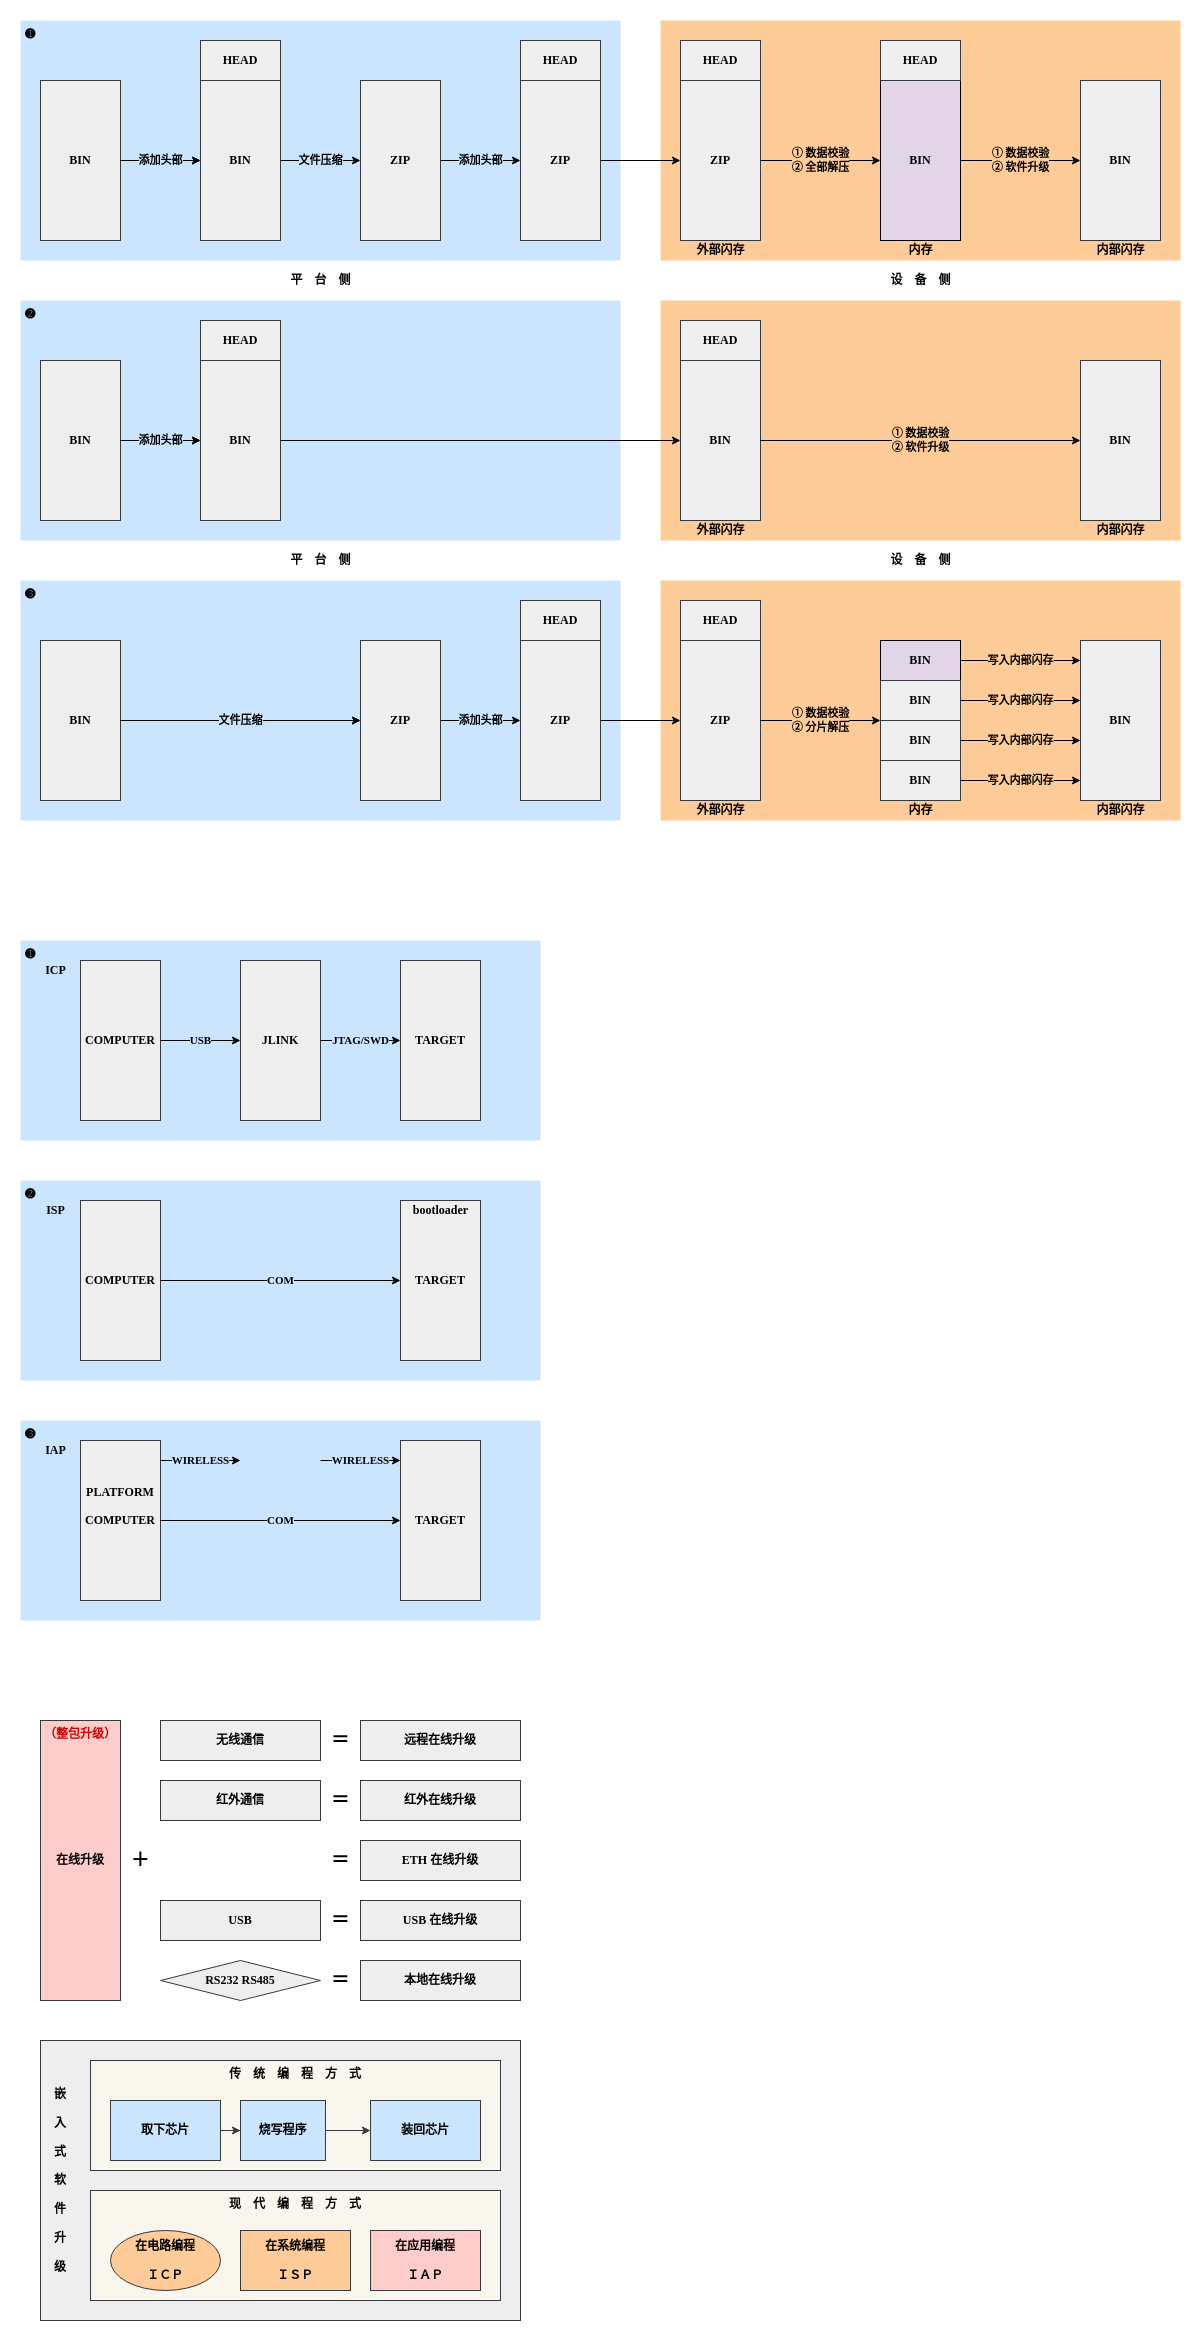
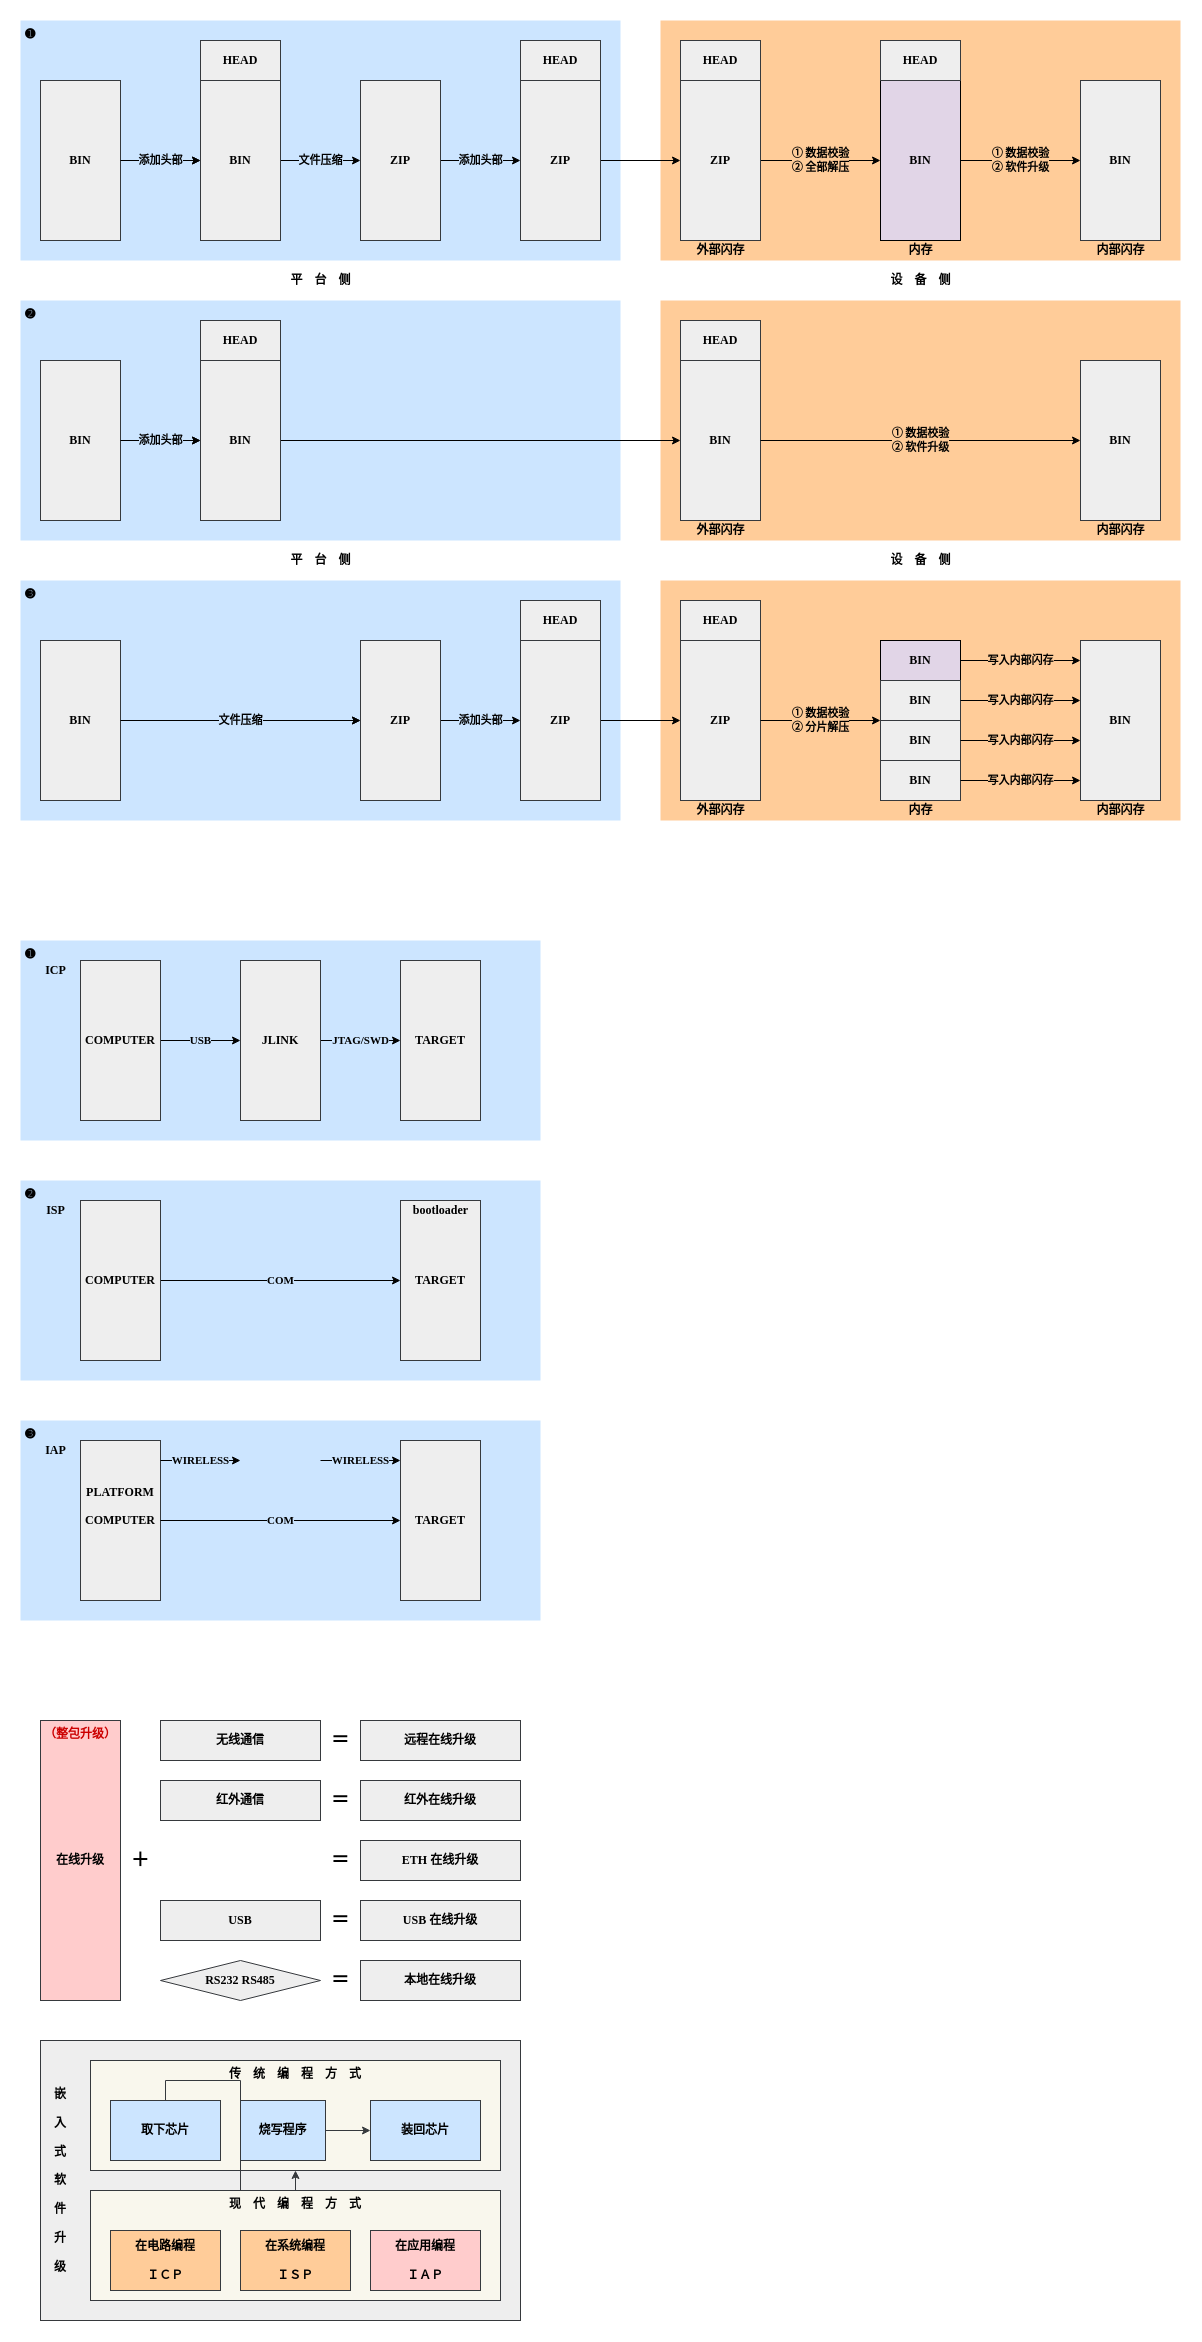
- <mxCell id="111" style="edgeStyle=orthogonalEdgeStyle;rounded=0;orthogonalLoop=1;jettySize=auto;html=1;fontFamily=Sarasa Term SC;fontSize=12;endArrow=classic;endFill=1;fillColor=#cce5ff;strokeColor=#36393d;" parent="1" source="112" target="114" edge="1"><mxGeometry relative="1" as="geometry" /></mxCell>
+ <mxCell id="111" style="edgeStyle=orthogonalEdgeStyle;rounded=0;orthogonalLoop=1;jettySize=auto;html=1;fontFamily=Sarasa Term SC;fontSize=12;endArrow=classic;endFill=1;fillColor=#cce5ff;strokeColor=#36393d;" parent="1" source="112" target="106" edge="1"><mxGeometry relative="1" as="geometry" /></mxCell>
- <mxCell id="108" value="在电路编程&lt;br&gt;&lt;br&gt;ＩＣＰ" style="ellipse;whiteSpace=wrap;html=1;fontSize=12;align=center;fontFamily=Sarasa Term SC;fillColor=#ffcc99;strokeColor=#36393d;fontStyle=1;" parent="1" vertex="1"><mxGeometry x="110" y="2230" width="110" height="60" as="geometry" /></mxCell>
+ <mxCell id="108" value="在电路编程&lt;br&gt;&lt;br&gt;ＩＣＰ" style="rounded=0;whiteSpace=wrap;html=1;fontSize=12;align=center;fontFamily=Sarasa Term SC;fillColor=#ffcc99;strokeColor=#36393d;fontStyle=1" parent="1" vertex="1"><mxGeometry x="110" y="2230" width="110" height="60" as="geometry" /></mxCell>
